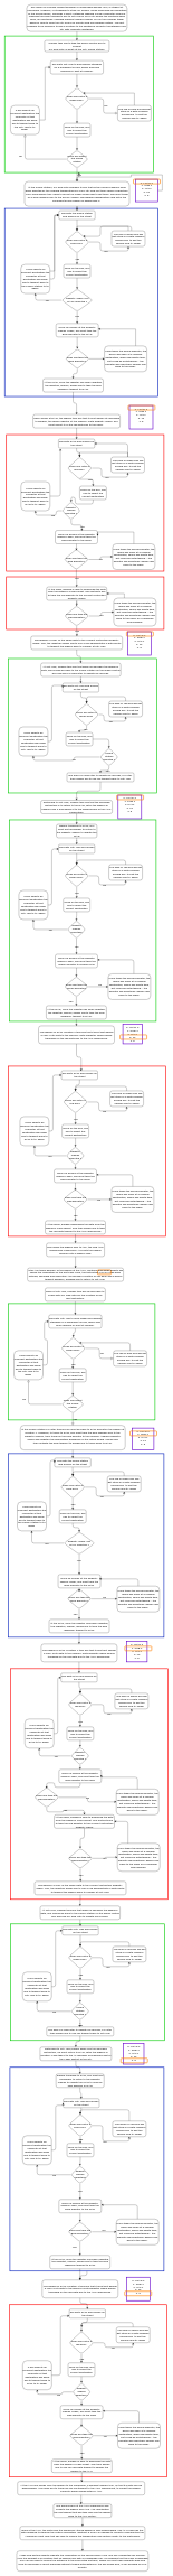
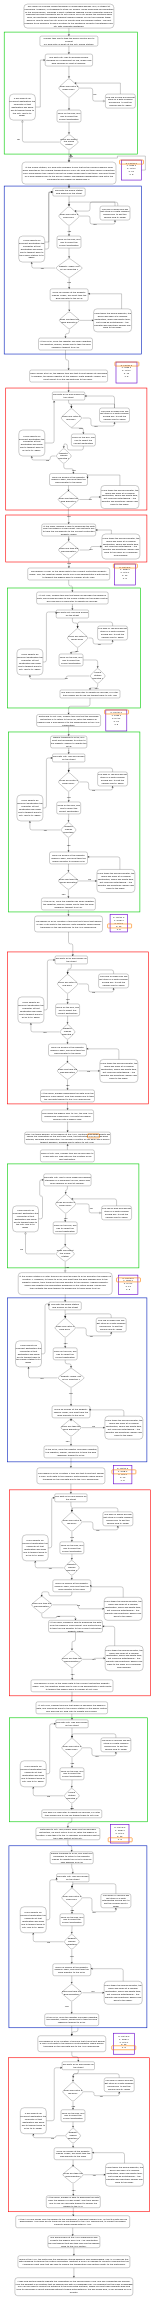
- <mxCell id="32" value="Rhi exits City Hall to find himself standing on a pavement as red, green and blue vehicles fly past at random." style="rounded=1;whiteSpace=wrap;html=1;shadow=0;glass=0;strokeColor=#000000;strokeWidth=1;align=center;verticalAlign=middle;fontFamily=Helvetica;fontSize=12;fontColor=#000000;fillColor=none;" parent="1" vertex="1"><mxGeometry x="225" y="270" width="237" height="60" as="geometry" /></mxCell>
+ <mxCell id="32" value="Rhi exits City Hall to working himself standing on a pavement as red, green and blue vehicles fly past at random." style="rounded=1;whiteSpace=wrap;html=1;shadow=0;glass=0;strokeColor=#000000;strokeWidth=1;align=center;verticalAlign=middle;fontFamily=Helvetica;fontSize=12;fontColor=#000000;fillColor=none;" parent="1" vertex="1"><mxGeometry x="225" y="270" width="237" height="60" as="geometry" /></mxCell>
- <mxCell id="179" value="" style="edgeStyle=orthogonalEdgeStyle;rounded=1;orthogonalLoop=1;jettySize=auto;html=1;labelBackgroundColor=none;shadow=0;glass=0;strokeColor=#000000;strokeWidth=1;align=center;verticalAlign=middle;fontFamily=Helvetica;fontSize=12;fontColor=#000000;fillColor=none;" parent="1" source="180" target="194" edge="1"><mxGeometry relative="1" as="geometry" /></mxCell>
+ <mxCell id="179" value="" style="edgeStyle=orthogonalEdgeStyle;rounded=1;orthogonalLoop=1;jettySize=auto;html=1;labelBackgroundColor=none;shadow=0;glass=0;strokeColor=#000000;strokeWidth=1;align=center;verticalAlign=middle;fontFamily=Helvetica;fontSize=12;fontColor=#000000;fillColor=none;" parent="1" source="180" target="145" edge="1"><mxGeometry relative="1" as="geometry" /></mxCell>
- <mxCell id="299" value="The green or red bus will get stuck in a data collision forcing Rhi&amp;nbsp; to exit the vehicle and try again" style="rounded=1;whiteSpace=wrap;html=1;glass=0;strokeWidth=1;shadow=0;strokeColor=#000000;align=center;verticalAlign=middle;fontFamily=Helvetica;fontSize=12;fontColor=#000000;fillColor=none;labelBackgroundColor=none;" parent="1" vertex="1"><mxGeometry x="503.5" y="9470" width="150" height="70" as="geometry" /></mxCell>
+ <mxCell id="299" value="The green or red bus will get stuck in a data intercepted forcing Rhi&amp;nbsp; to exit the vehicle and try again" style="rounded=1;whiteSpace=wrap;html=1;glass=0;strokeWidth=1;shadow=0;strokeColor=#000000;align=center;verticalAlign=middle;fontFamily=Helvetica;fontSize=12;fontColor=#000000;fillColor=none;labelBackgroundColor=none;" parent="1" vertex="1"><mxGeometry x="503.5" y="9470" width="150" height="70" as="geometry" /></mxCell>
